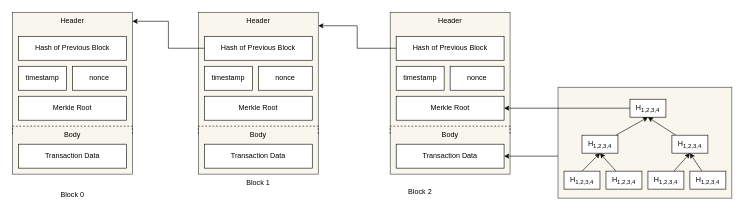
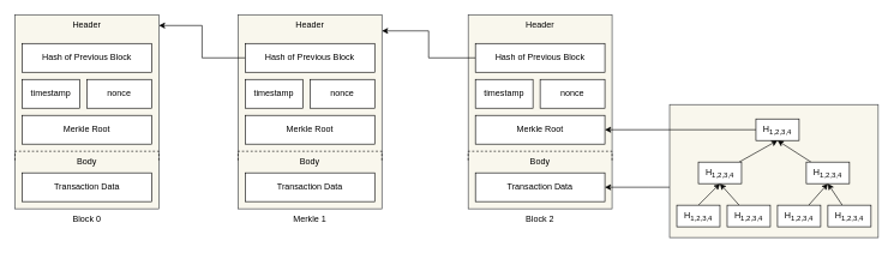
- <mxCell id="48" value="Block 1" style="text;html=1;align=center;verticalAlign=middle;whiteSpace=wrap;rounded=0;" parent="1" vertex="1"><mxGeometry x="330" y="290" width="200" height="30" as="geometry" /></mxCell>
+ <mxCell id="48" value="Merkle 1" style="text;html=1;align=center;verticalAlign=middle;whiteSpace=wrap;rounded=0;" parent="1" vertex="1"><mxGeometry x="330" y="290" width="200" height="30" as="geometry" /></mxCell>
- <mxCell id="49" value="Block 2" style="text;html=1;align=center;verticalAlign=middle;whiteSpace=wrap;rounded=0;" parent="1" vertex="1"><mxGeometry x="600" y="305" width="200" height="30" as="geometry" /></mxCell>
+ <mxCell id="49" value="Block 2" style="text;html=1;align=center;verticalAlign=middle;whiteSpace=wrap;rounded=0;" parent="1" vertex="1"><mxGeometry x="650" y="290" width="200" height="30" as="geometry" /></mxCell>
- <mxCell id="47" value="Block 0" style="text;html=1;align=center;verticalAlign=middle;whiteSpace=wrap;rounded=0;" parent="1" vertex="1"><mxGeometry x="20" y="310" width="200" height="30" as="geometry" /></mxCell>
+ <mxCell id="47" value="Block 0" style="text;html=1;align=center;verticalAlign=middle;whiteSpace=wrap;rounded=0;" parent="1" vertex="1"><mxGeometry x="20" y="290" width="200" height="30" as="geometry" /></mxCell>
